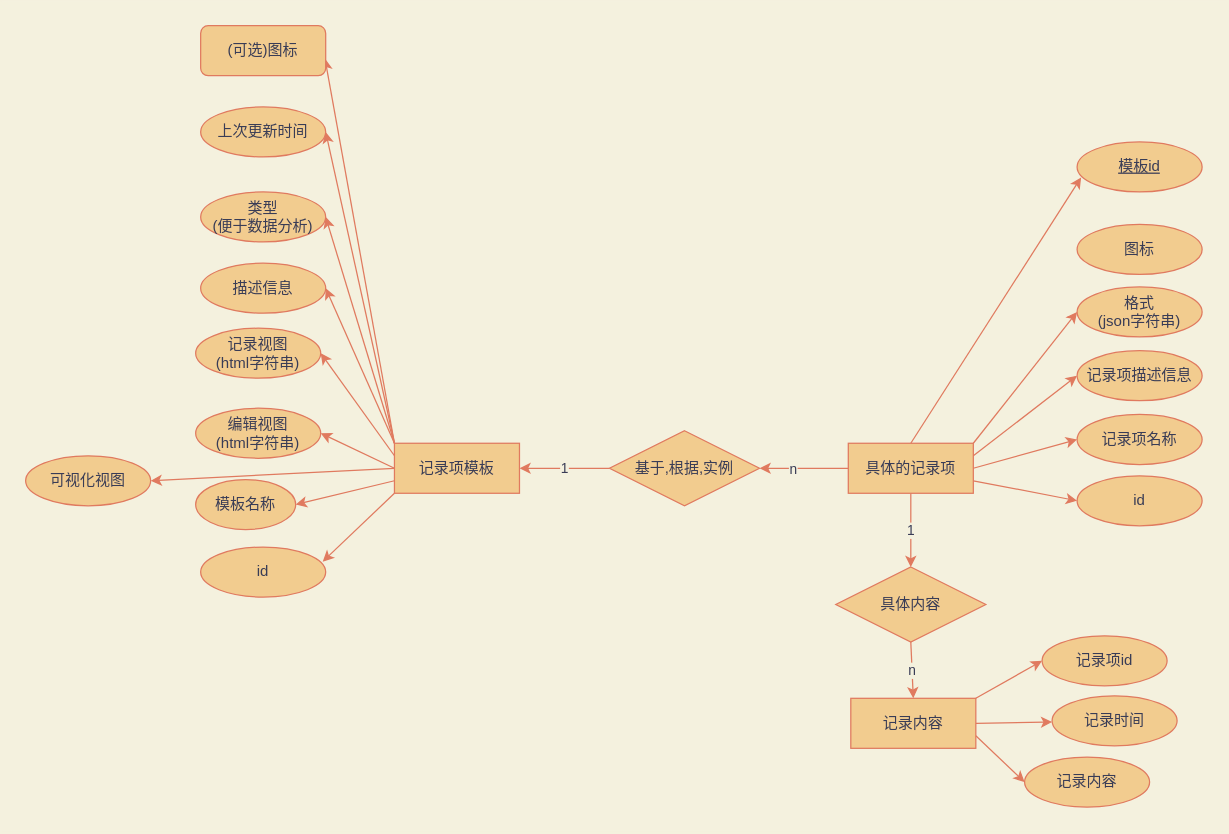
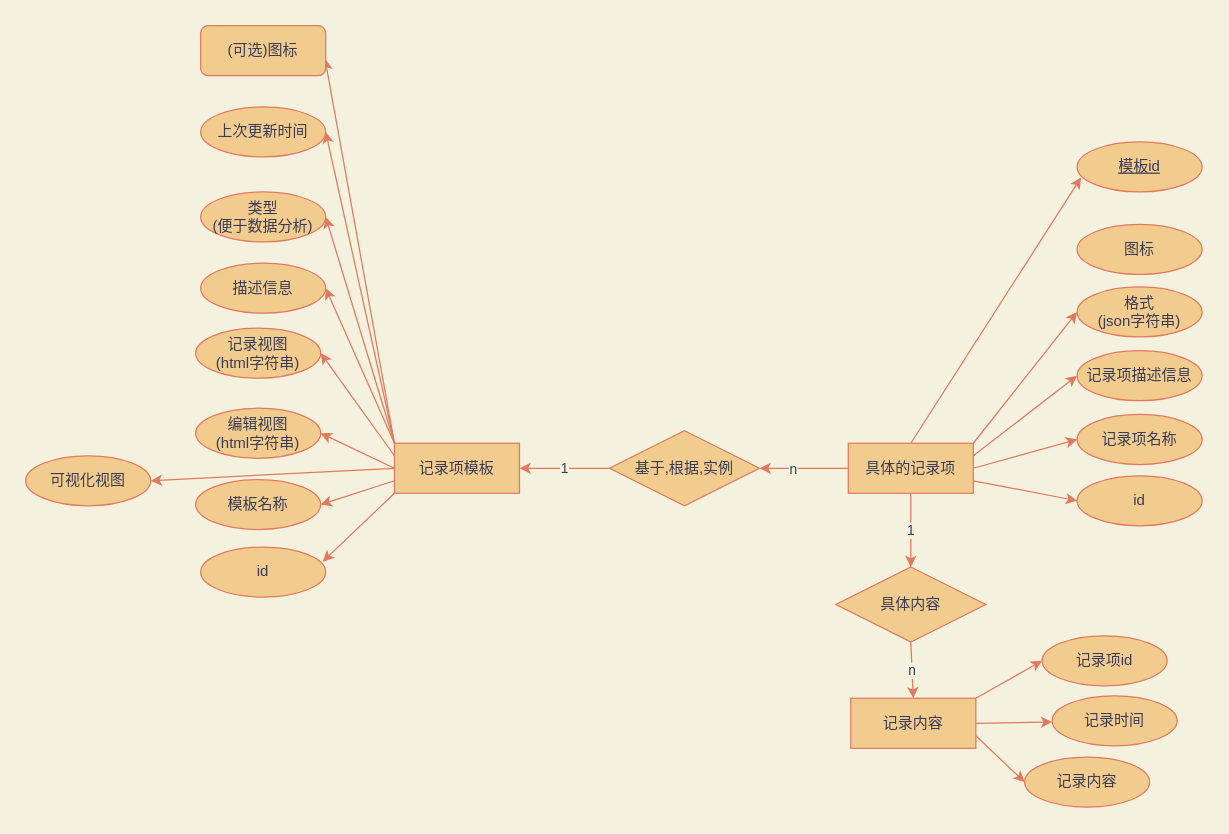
- <mxCell id="13" value="模板名称" style="ellipse;whiteSpace=wrap;html=1;align=center;rounded=0;sketch=0;strokeColor=#E07A5F;fillColor=#F2CC8F;fontColor=#393C56;" parent="1" vertex="1"><mxGeometry x="156" y="383" width="80" height="40" as="geometry" /></mxCell>
+ <mxCell id="13" value="模板名称" style="ellipse;whiteSpace=wrap;html=1;align=center;rounded=0;sketch=0;strokeColor=#E07A5F;fillColor=#F2CC8F;fontColor=#393C56;" parent="1" vertex="1"><mxGeometry x="156" y="383" width="100" height="40" as="geometry" /></mxCell>
